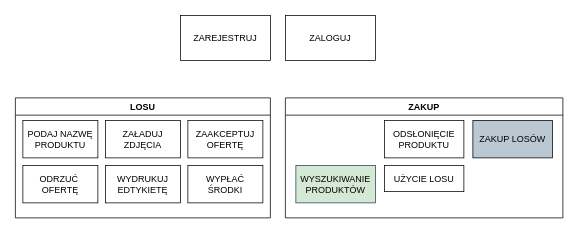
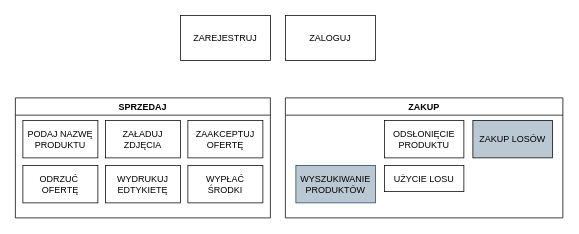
- <mxCell id="4" value="LOSU" style="swimlane;" parent="1" vertex="1"><mxGeometry x="20" y="130" width="340" height="160" as="geometry" /></mxCell>
+ <mxCell id="4" value="SPRZEDAJ" style="swimlane;" parent="1" vertex="1"><mxGeometry x="20" y="130" width="340" height="160" as="geometry" /></mxCell>
- <mxCell id="14" value="WYSZUKIWANIE PRODUKTÓW" style="rounded=0;whiteSpace=wrap;html=1;fillColor=#d5e8d4;strokeColor=#23445d;" parent="11" vertex="1"><mxGeometry x="14" y="90" width="106" height="50" as="geometry" /></mxCell>
+ <mxCell id="14" value="WYSZUKIWANIE PRODUKTÓW" style="rounded=0;whiteSpace=wrap;html=1;fillColor=#bac8d3;strokeColor=#23445d;" parent="11" vertex="1"><mxGeometry x="14" y="90" width="106" height="50" as="geometry" /></mxCell>
